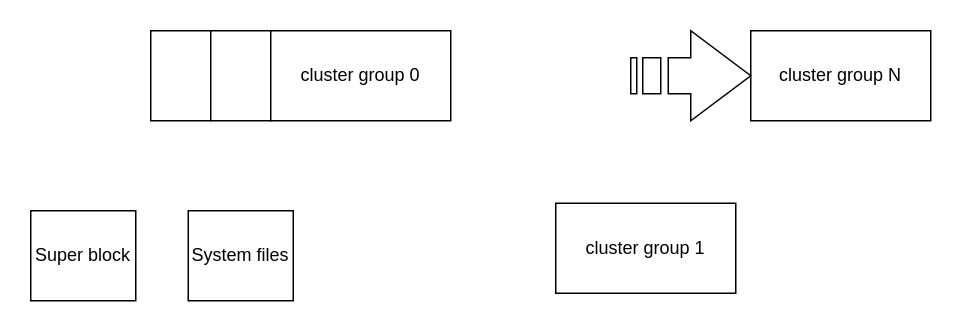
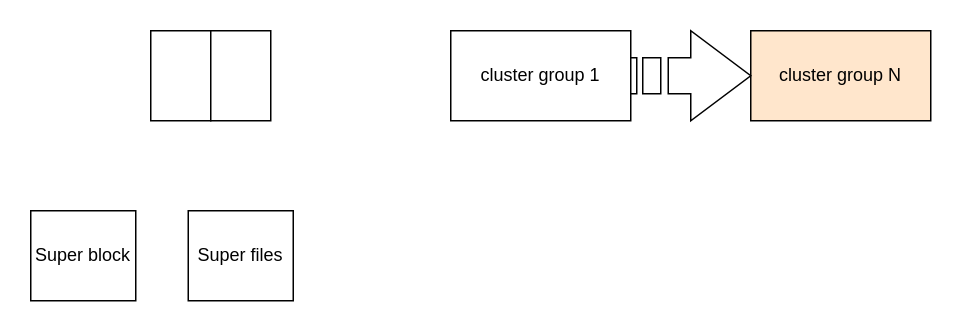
- <mxCell id="5" value="cluster group 0" style="rounded=0;whiteSpace=wrap;html=1;" vertex="1" parent="1"><mxGeometry x="180" y="20" width="120" height="60" as="geometry" /></mxCell>
- <mxCell id="7" value="cluster group N" style="rounded=0;whiteSpace=wrap;html=1;" vertex="1" parent="1"><mxGeometry x="500" y="20" width="120" height="60" as="geometry" /></mxCell>
+ <mxCell id="7" value="cluster group N" style="rounded=0;whiteSpace=wrap;html=1;fillColor=#ffe6cc;" vertex="1" parent="1"><mxGeometry x="500" y="20" width="120" height="60" as="geometry" /></mxCell>
- <mxCell id="6" value="cluster group 1" style="rounded=0;whiteSpace=wrap;html=1;" vertex="1" parent="1"><mxGeometry x="370" y="135" width="120" height="60" as="geometry" /></mxCell>
+ <mxCell id="6" value="cluster group 1" style="rounded=0;whiteSpace=wrap;html=1;" vertex="1" parent="1"><mxGeometry x="300" y="20" width="120" height="60" as="geometry" /></mxCell>
- <mxCell id="9" value="System files" style="rounded=0;whiteSpace=wrap;html=1;" vertex="1" parent="1"><mxGeometry x="125" y="140" width="70" height="60" as="geometry" /></mxCell>
+ <mxCell id="9" value="Super files" style="rounded=0;whiteSpace=wrap;html=1;" vertex="1" parent="1"><mxGeometry x="125" y="140" width="70" height="60" as="geometry" /></mxCell>
